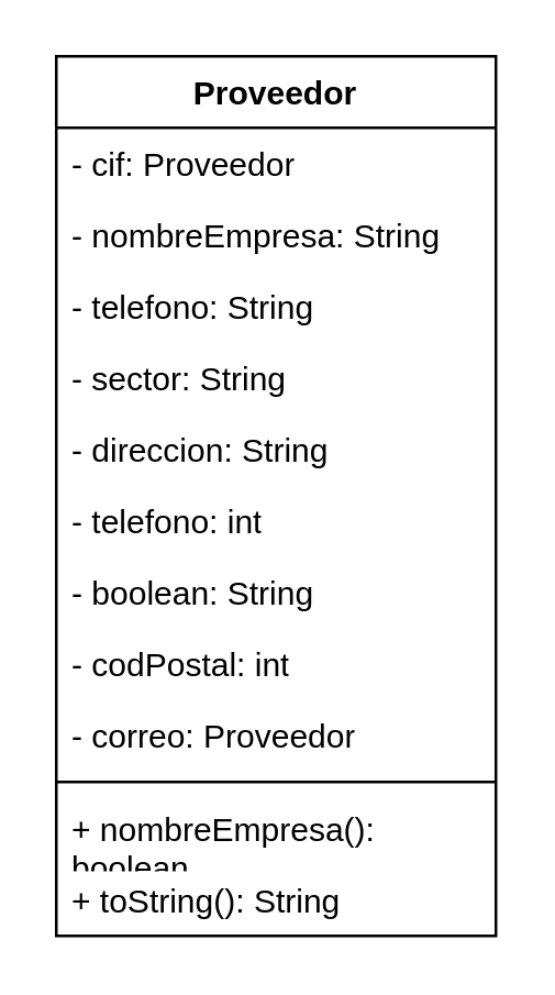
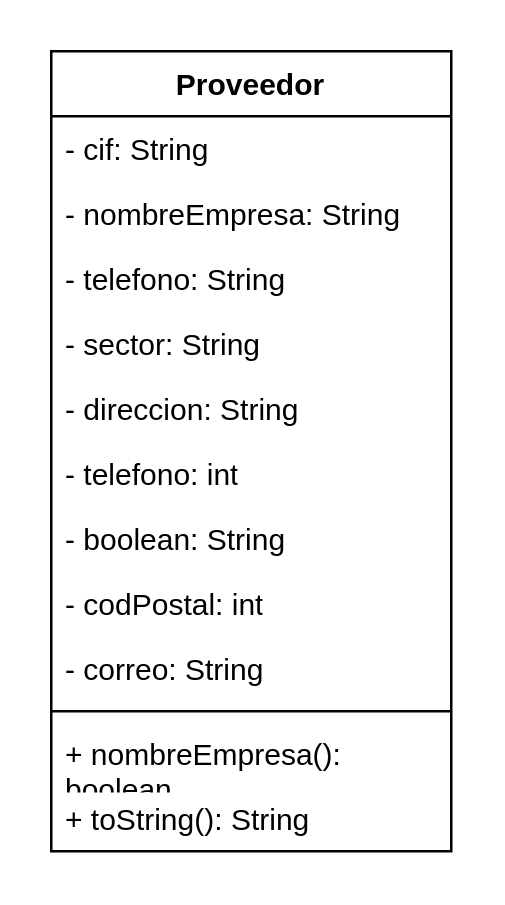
- <mxCell id="3" value="- cif: Proveedor" style="text;strokeColor=none;fillColor=none;align=left;verticalAlign=top;spacingLeft=4;spacingRight=4;overflow=hidden;rotatable=0;points=[[0,0.5],[1,0.5]];portConstraint=eastwest;whiteSpace=wrap;html=1;" vertex="1" parent="2"><mxGeometry y="26" width="160" height="26" as="geometry" /></mxCell>
+ <mxCell id="3" value="- cif: String" style="text;strokeColor=none;fillColor=none;align=left;verticalAlign=top;spacingLeft=4;spacingRight=4;overflow=hidden;rotatable=0;points=[[0,0.5],[1,0.5]];portConstraint=eastwest;whiteSpace=wrap;html=1;" vertex="1" parent="2"><mxGeometry y="26" width="160" height="26" as="geometry" /></mxCell>
- <mxCell id="11" value="- correo: Proveedor" style="text;strokeColor=none;fillColor=none;align=left;verticalAlign=top;spacingLeft=4;spacingRight=4;overflow=hidden;rotatable=0;points=[[0,0.5],[1,0.5]];portConstraint=eastwest;whiteSpace=wrap;html=1;" vertex="1" parent="2"><mxGeometry y="234" width="160" height="26" as="geometry" /></mxCell>
+ <mxCell id="11" value="- correo: String" style="text;strokeColor=none;fillColor=none;align=left;verticalAlign=top;spacingLeft=4;spacingRight=4;overflow=hidden;rotatable=0;points=[[0,0.5],[1,0.5]];portConstraint=eastwest;whiteSpace=wrap;html=1;" vertex="1" parent="2"><mxGeometry y="234" width="160" height="26" as="geometry" /></mxCell>
